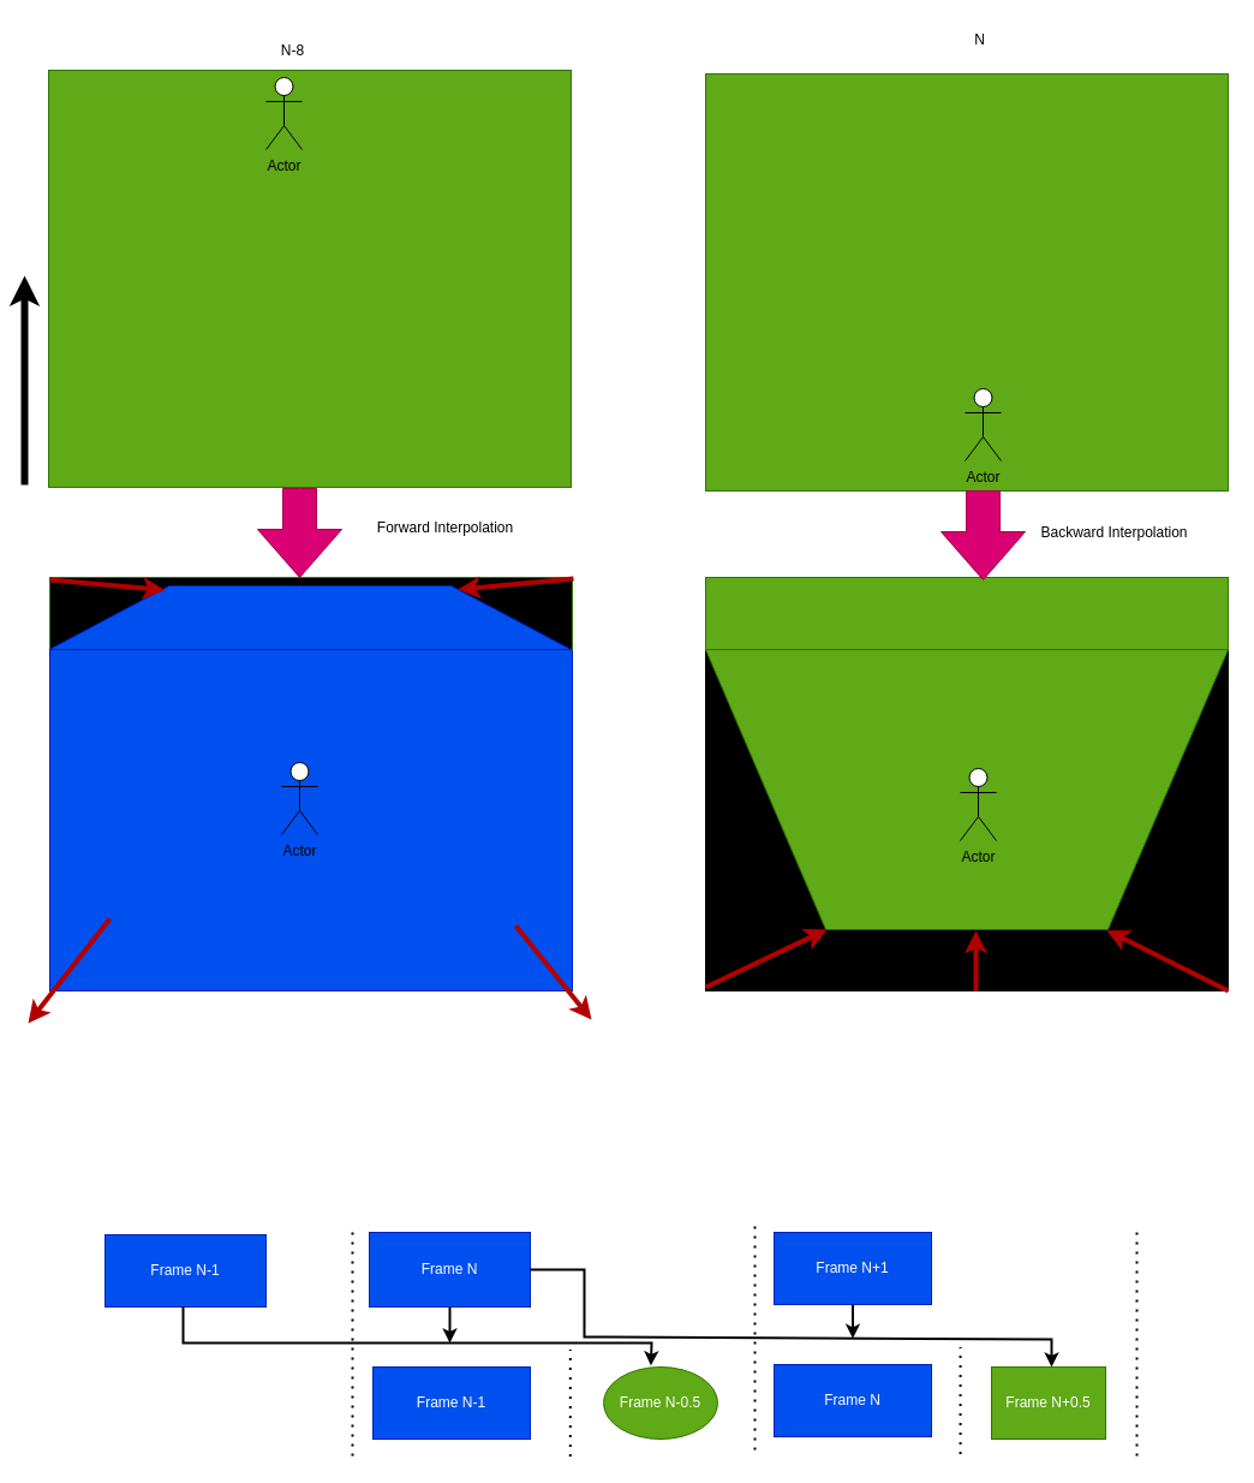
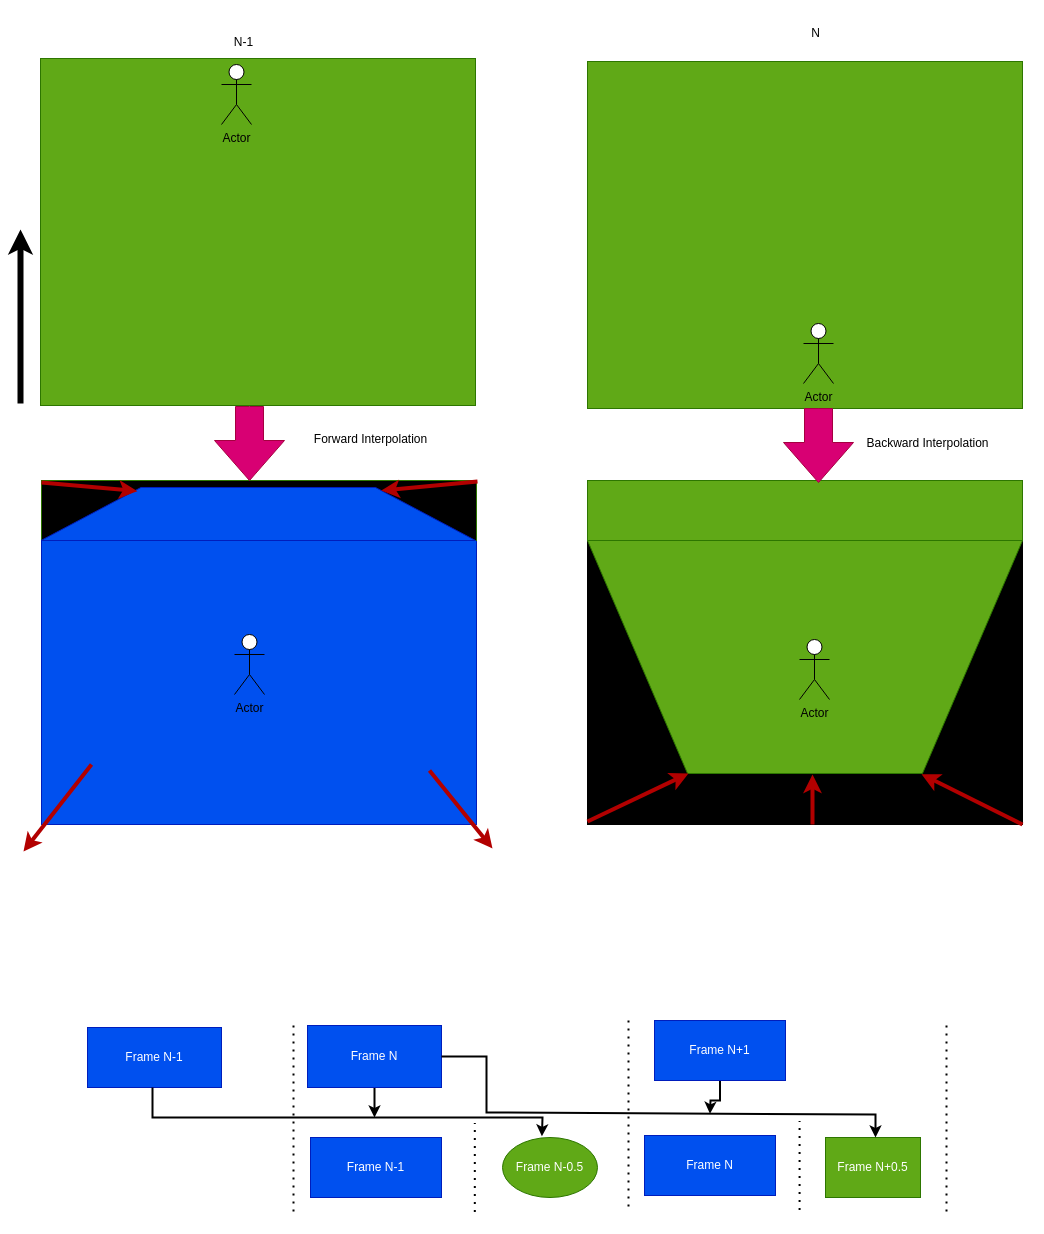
- <mxCell id="22" value="N-8" style="text;html=1;align=center;verticalAlign=middle;resizable=0;points=[];autosize=1;strokeColor=none;fillColor=none;" vertex="1" parent="1"><mxGeometry x="224.5" y="29" width="37" height="26" as="geometry" /></mxCell>
+ <mxCell id="22" value="N-1" style="text;html=1;align=center;verticalAlign=middle;resizable=0;points=[];autosize=1;strokeColor=none;fillColor=none;" vertex="1" parent="1"><mxGeometry x="224.5" y="29" width="37" height="26" as="geometry" /></mxCell>
- <mxCell id="31" value="Frame N+1" style="rounded=0;whiteSpace=wrap;html=1;fillColor=#0050ef;fontColor=#ffffff;strokeColor=#001DBC;" vertex="1" parent="1"><mxGeometry x="644" y="1025" width="131" height="60" as="geometry" /></mxCell>
+ <mxCell id="31" value="Frame N+1" style="rounded=0;whiteSpace=wrap;html=1;fillColor=#0050ef;fontColor=#ffffff;strokeColor=#001DBC;" vertex="1" parent="1"><mxGeometry x="654" y="1020" width="131" height="60" as="geometry" /></mxCell>
